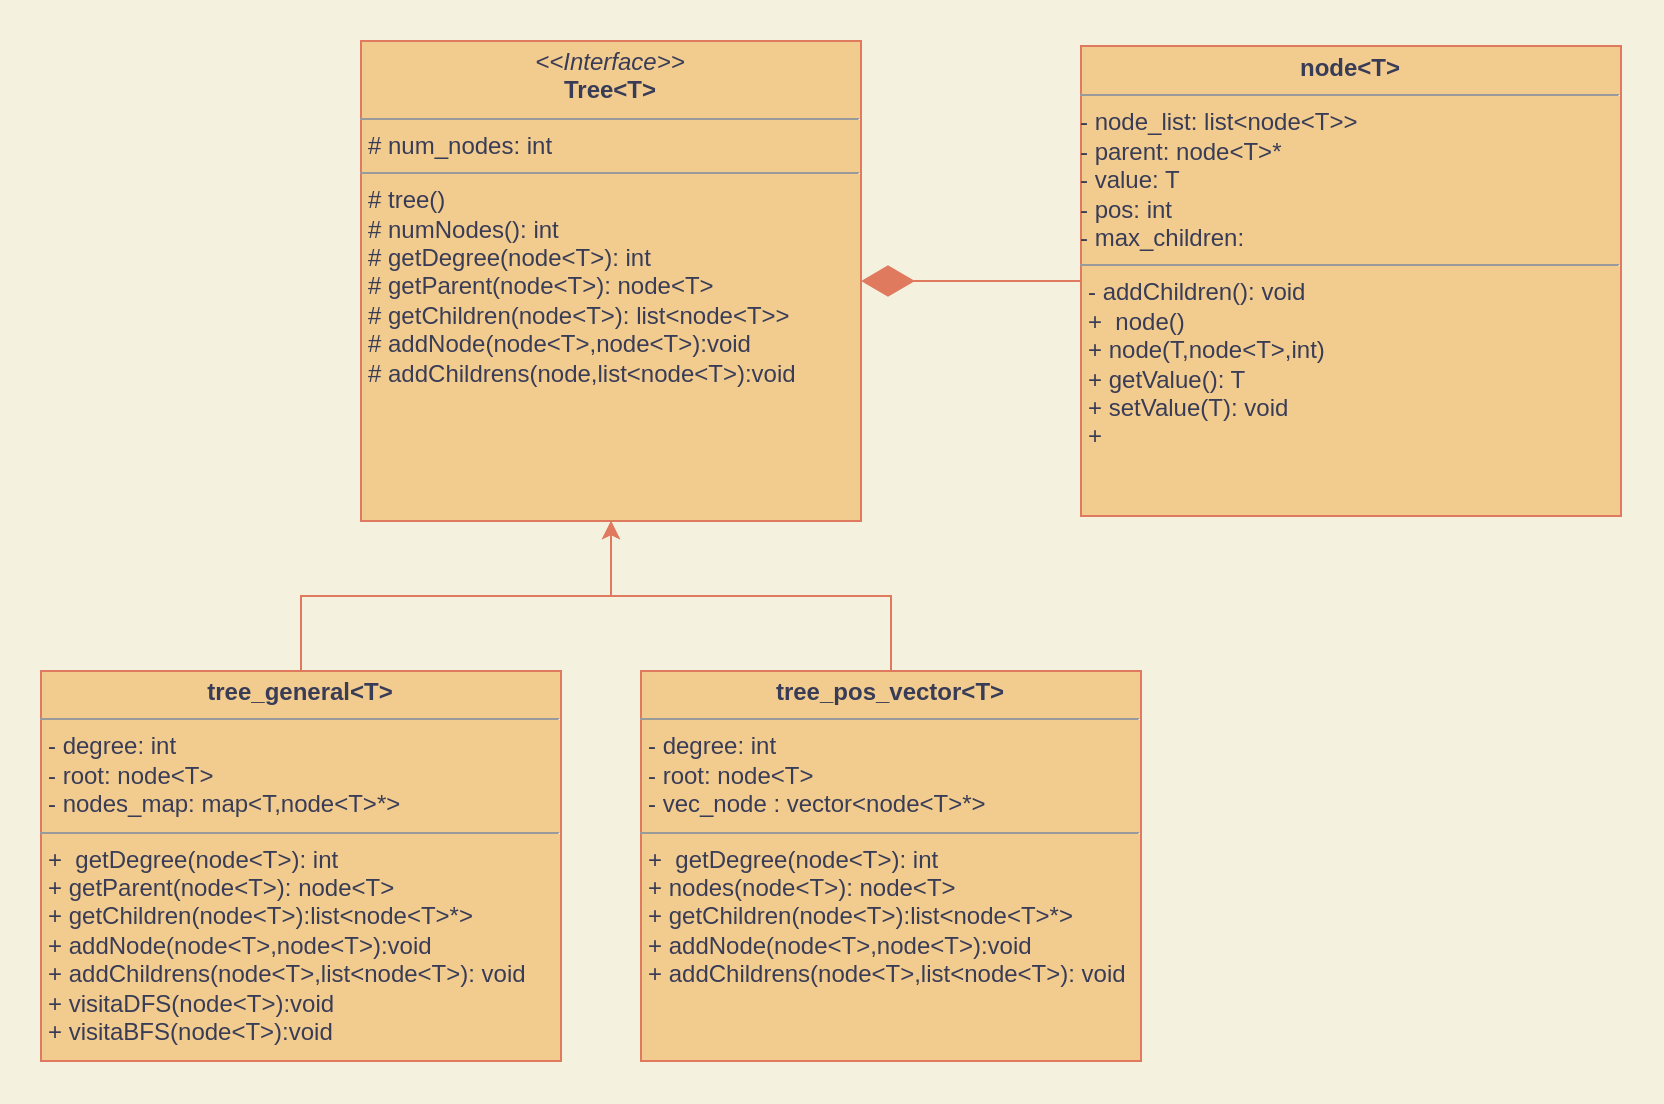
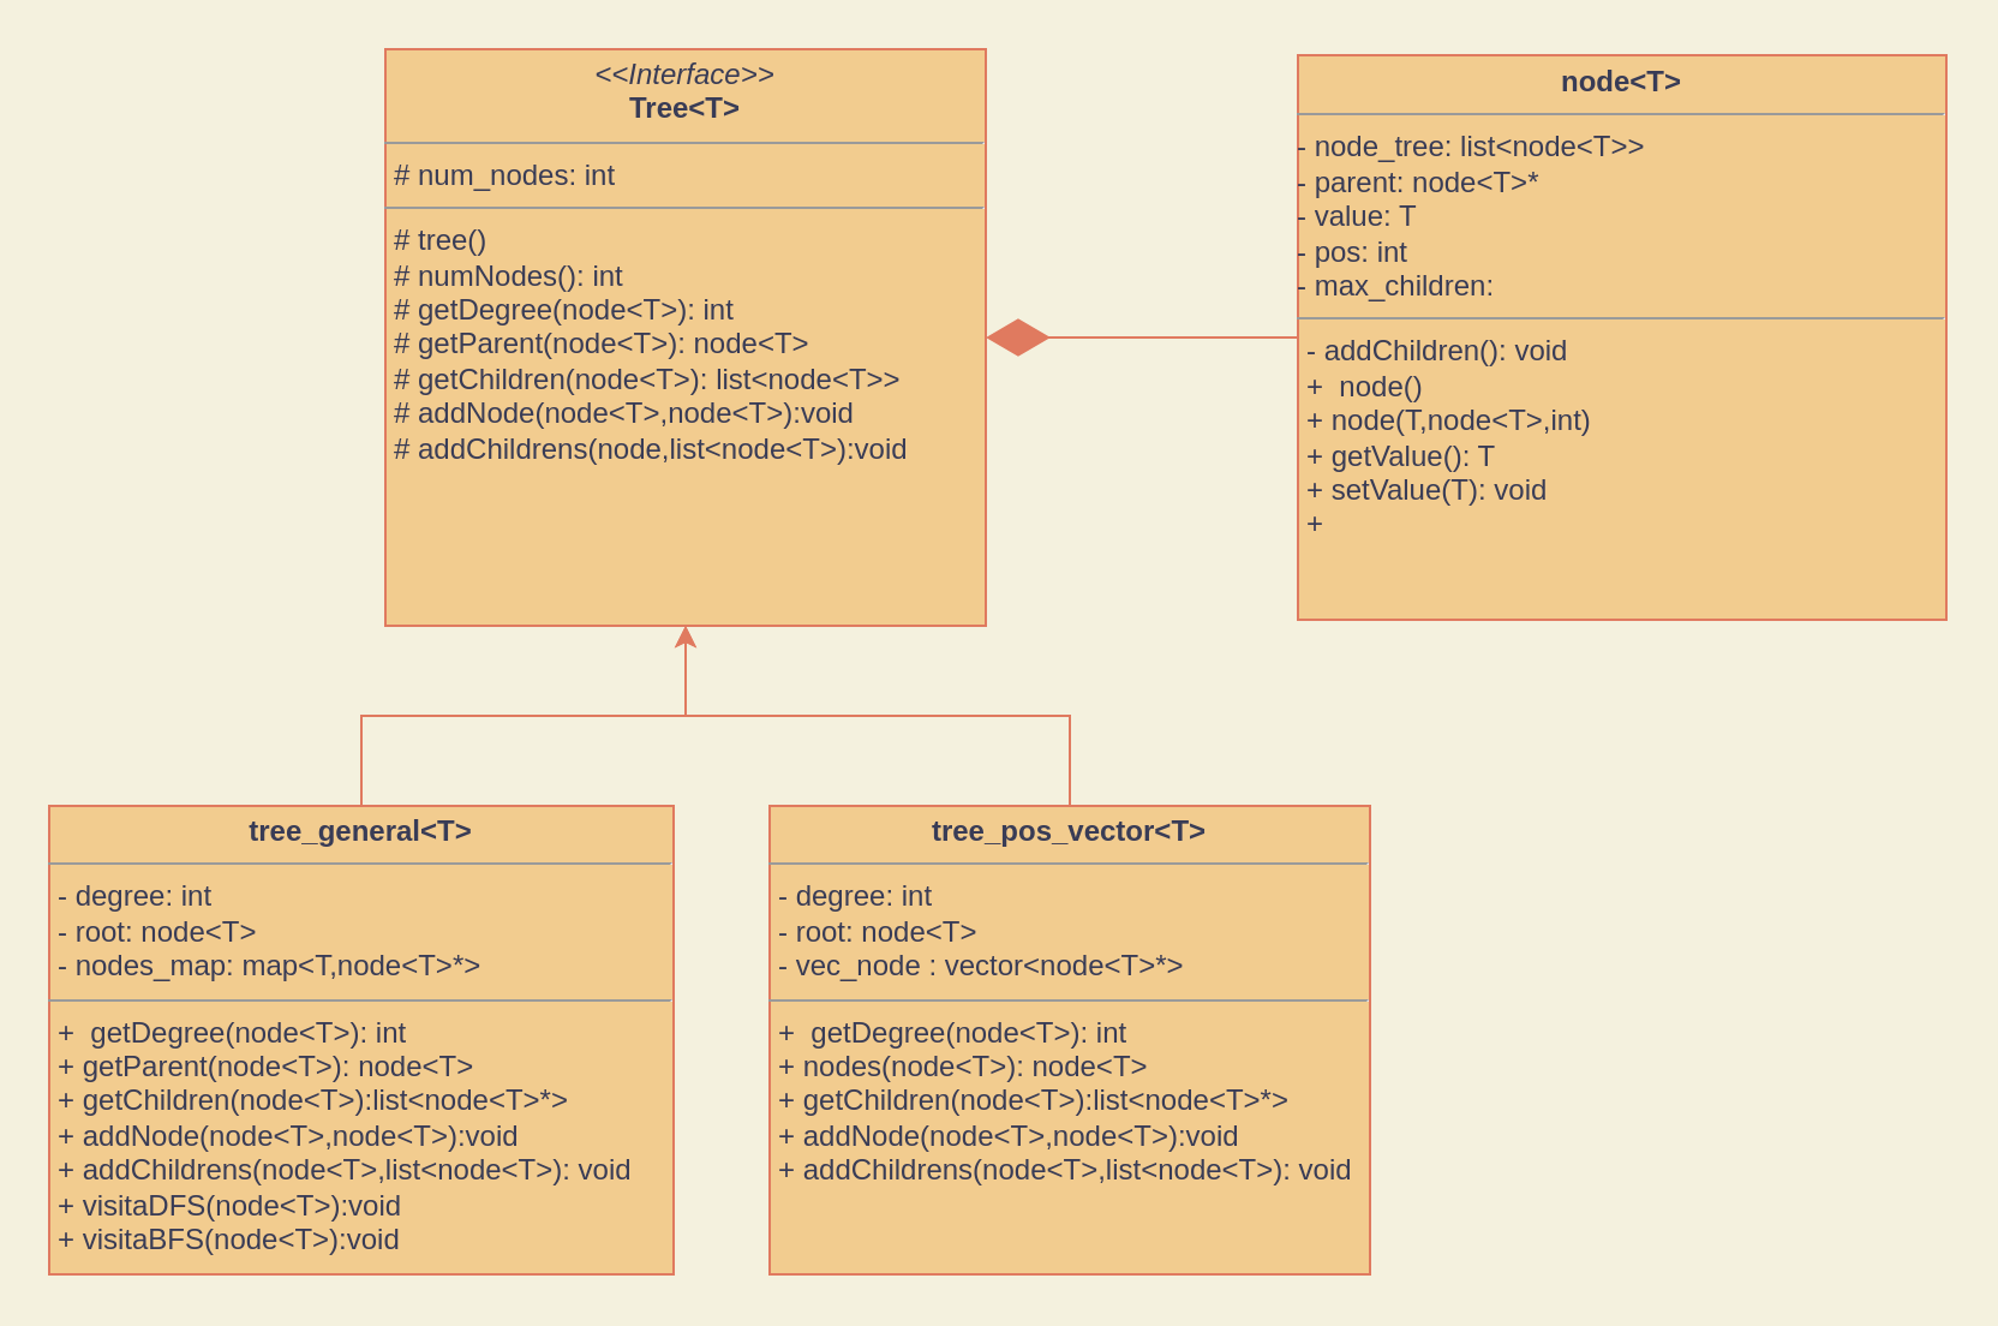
- <mxCell id="4" value="&lt;p style=&quot;margin: 0px ; margin-top: 4px ; text-align: center&quot;&gt;&lt;b&gt;node&amp;lt;T&amp;gt;&lt;/b&gt;&lt;/p&gt;&lt;hr size=&quot;1&quot;&gt;&lt;p style=&quot;margin: 0px ; margin-left: 4px&quot;&gt;&lt;/p&gt;- node_list: list&amp;lt;node&amp;lt;T&amp;gt;&amp;gt;&lt;br&gt;- parent: node&amp;lt;T&amp;gt;*&lt;br&gt;- value: T&lt;br&gt;- pos: int&amp;nbsp;&lt;br&gt;- max_children:&amp;nbsp;&lt;br&gt;&lt;hr size=&quot;1&quot;&gt;&lt;p style=&quot;margin: 0px ; margin-left: 4px&quot;&gt;- addChildren(): void&lt;/p&gt;&lt;p style=&quot;margin: 0px ; margin-left: 4px&quot;&gt;&lt;span&gt;+&amp;nbsp; node()&lt;/span&gt;&lt;/p&gt;&lt;p style=&quot;margin: 0px ; margin-left: 4px&quot;&gt;&lt;span&gt;+ node(T,node&amp;lt;T&amp;gt;,int)&lt;/span&gt;&lt;/p&gt;&lt;p style=&quot;margin: 0px ; margin-left: 4px&quot;&gt;&lt;span&gt;+ getValue(): T&lt;/span&gt;&lt;/p&gt;&lt;p style=&quot;margin: 0px ; margin-left: 4px&quot;&gt;&lt;span&gt;+ setValue(T): void&lt;/span&gt;&lt;/p&gt;&lt;p style=&quot;margin: 0px ; margin-left: 4px&quot;&gt;&lt;span&gt;+&amp;nbsp;&lt;/span&gt;&lt;/p&gt;" style="verticalAlign=top;align=left;overflow=fill;fontSize=12;fontFamily=Helvetica;html=1;fillColor=#F2CC8F;strokeColor=#E07A5F;fontColor=#393C56;" parent="1" vertex="1"><mxGeometry x="540" y="22.5" width="270" height="235" as="geometry" /></mxCell>
+ <mxCell id="4" value="&lt;p style=&quot;margin: 0px ; margin-top: 4px ; text-align: center&quot;&gt;&lt;b&gt;node&amp;lt;T&amp;gt;&lt;/b&gt;&lt;/p&gt;&lt;hr size=&quot;1&quot;&gt;&lt;p style=&quot;margin: 0px ; margin-left: 4px&quot;&gt;&lt;/p&gt;- node_tree: list&amp;lt;node&amp;lt;T&amp;gt;&amp;gt;&lt;br&gt;- parent: node&amp;lt;T&amp;gt;*&lt;br&gt;- value: T&lt;br&gt;- pos: int&amp;nbsp;&lt;br&gt;- max_children:&amp;nbsp;&lt;br&gt;&lt;hr size=&quot;1&quot;&gt;&lt;p style=&quot;margin: 0px ; margin-left: 4px&quot;&gt;- addChildren(): void&lt;/p&gt;&lt;p style=&quot;margin: 0px ; margin-left: 4px&quot;&gt;&lt;span&gt;+&amp;nbsp; node()&lt;/span&gt;&lt;/p&gt;&lt;p style=&quot;margin: 0px ; margin-left: 4px&quot;&gt;&lt;span&gt;+ node(T,node&amp;lt;T&amp;gt;,int)&lt;/span&gt;&lt;/p&gt;&lt;p style=&quot;margin: 0px ; margin-left: 4px&quot;&gt;&lt;span&gt;+ getValue(): T&lt;/span&gt;&lt;/p&gt;&lt;p style=&quot;margin: 0px ; margin-left: 4px&quot;&gt;&lt;span&gt;+ setValue(T): void&lt;/span&gt;&lt;/p&gt;&lt;p style=&quot;margin: 0px ; margin-left: 4px&quot;&gt;&lt;span&gt;+&amp;nbsp;&lt;/span&gt;&lt;/p&gt;" style="verticalAlign=top;align=left;overflow=fill;fontSize=12;fontFamily=Helvetica;html=1;fillColor=#F2CC8F;strokeColor=#E07A5F;fontColor=#393C56;" parent="1" vertex="1"><mxGeometry x="540" y="22.5" width="270" height="235" as="geometry" /></mxCell>
- <mxCell id="2" value="&lt;p style=&quot;margin: 0px ; margin-top: 4px ; text-align: center&quot;&gt;&lt;i&gt;&amp;lt;&amp;lt;Interface&amp;gt;&amp;gt;&lt;/i&gt;&lt;br&gt;&lt;b&gt;Tree&amp;lt;T&amp;gt;&lt;/b&gt;&lt;/p&gt;&lt;hr size=&quot;1&quot;&gt;&lt;p style=&quot;margin: 0px ; margin-left: 4px&quot;&gt;# num_nodes: int&lt;/p&gt;&lt;hr size=&quot;1&quot;&gt;&lt;p style=&quot;margin: 0px ; margin-left: 4px&quot;&gt;# tree()&lt;br&gt;# numNodes(): int&lt;/p&gt;&lt;p style=&quot;margin: 0px ; margin-left: 4px&quot;&gt;&lt;span&gt;# getDegree(node&amp;lt;T&amp;gt;): int&lt;/span&gt;&lt;/p&gt;&lt;p style=&quot;margin: 0px ; margin-left: 4px&quot;&gt;# getParent(node&amp;lt;T&amp;gt;): node&amp;lt;T&amp;gt;&lt;/p&gt;&lt;p style=&quot;margin: 0px ; margin-left: 4px&quot;&gt;# getChildren(node&amp;lt;T&amp;gt;): list&amp;lt;node&amp;lt;T&amp;gt;&amp;gt;&lt;/p&gt;&lt;p style=&quot;margin: 0px ; margin-left: 4px&quot;&gt;# addNode(node&amp;lt;T&amp;gt;,node&amp;lt;T&amp;gt;):void&lt;/p&gt;&lt;p style=&quot;margin: 0px ; margin-left: 4px&quot;&gt;# addChildrens(node,list&amp;lt;node&amp;lt;T&amp;gt;):void&lt;/p&gt;&lt;p style=&quot;margin: 0px ; margin-left: 4px&quot;&gt;&lt;br&gt;&lt;/p&gt;" style="verticalAlign=top;align=left;overflow=fill;fontSize=12;fontFamily=Helvetica;html=1;fillColor=#F2CC8F;strokeColor=#E07A5F;fontColor=#393C56;" parent="1" vertex="1"><mxGeometry x="180" y="20" width="250" height="240" as="geometry" /></mxCell>
+ <mxCell id="2" value="&lt;p style=&quot;margin: 0px ; margin-top: 4px ; text-align: center&quot;&gt;&lt;i&gt;&amp;lt;&amp;lt;Interface&amp;gt;&amp;gt;&lt;/i&gt;&lt;br&gt;&lt;b&gt;Tree&amp;lt;T&amp;gt;&lt;/b&gt;&lt;/p&gt;&lt;hr size=&quot;1&quot;&gt;&lt;p style=&quot;margin: 0px ; margin-left: 4px&quot;&gt;# num_nodes: int&lt;/p&gt;&lt;hr size=&quot;1&quot;&gt;&lt;p style=&quot;margin: 0px ; margin-left: 4px&quot;&gt;# tree()&lt;br&gt;# numNodes(): int&lt;/p&gt;&lt;p style=&quot;margin: 0px ; margin-left: 4px&quot;&gt;&lt;span&gt;# getDegree(node&amp;lt;T&amp;gt;): int&lt;/span&gt;&lt;/p&gt;&lt;p style=&quot;margin: 0px ; margin-left: 4px&quot;&gt;# getParent(node&amp;lt;T&amp;gt;): node&amp;lt;T&amp;gt;&lt;/p&gt;&lt;p style=&quot;margin: 0px ; margin-left: 4px&quot;&gt;# getChildren(node&amp;lt;T&amp;gt;): list&amp;lt;node&amp;lt;T&amp;gt;&amp;gt;&lt;/p&gt;&lt;p style=&quot;margin: 0px ; margin-left: 4px&quot;&gt;# addNode(node&amp;lt;T&amp;gt;,node&amp;lt;T&amp;gt;):void&lt;/p&gt;&lt;p style=&quot;margin: 0px ; margin-left: 4px&quot;&gt;# addChildrens(node,list&amp;lt;node&amp;lt;T&amp;gt;):void&lt;/p&gt;&lt;p style=&quot;margin: 0px ; margin-left: 4px&quot;&gt;&lt;br&gt;&lt;/p&gt;" style="verticalAlign=top;align=left;overflow=fill;fontSize=12;fontFamily=Helvetica;html=1;fillColor=#F2CC8F;strokeColor=#E07A5F;fontColor=#393C56;" parent="1" vertex="1"><mxGeometry x="160" y="20" width="250" height="240" as="geometry" /></mxCell>
